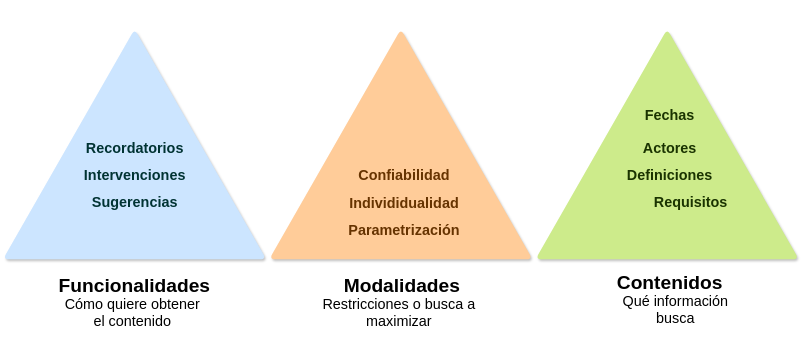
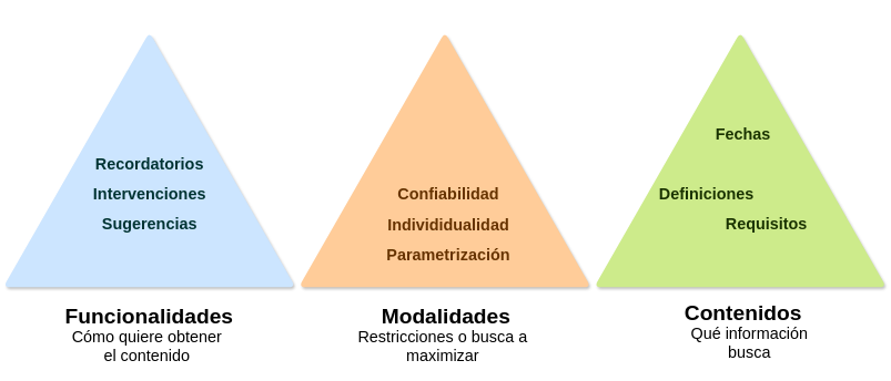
- <mxCell id="8" value="Fechas" style="text;html=1;align=center;verticalAlign=middle;whiteSpace=wrap;rounded=0;shadow=1;glass=0;sketch=0;fontSize=24;fontStyle=1;fontColor=#1A3300;strokeColor=none;" vertex="1" parent="1"><mxGeometry x="1016" y="175.5" width="177" height="30" as="geometry" /></mxCell>
+ <mxCell id="8" value="Fechas" style="text;html=1;align=center;verticalAlign=middle;whiteSpace=wrap;rounded=0;shadow=1;glass=0;sketch=0;fontSize=24;fontStyle=1;fontColor=#1A3300;strokeColor=none;" vertex="1" parent="1"><mxGeometry x="1016" y="185.5" width="177" height="30" as="geometry" /></mxCell>
- <mxCell id="9" value="Actores" style="text;html=1;align=center;verticalAlign=middle;whiteSpace=wrap;rounded=0;shadow=1;glass=0;sketch=0;fontSize=24;fontStyle=1;fontColor=#1A3300;strokeColor=none;" vertex="1" parent="1"><mxGeometry x="1016" y="231.5" width="177" height="30" as="geometry" /></mxCell>
- <mxCell id="10" value="Definiciones" style="text;html=1;align=center;verticalAlign=middle;whiteSpace=wrap;rounded=0;shadow=1;glass=0;sketch=0;fontSize=24;fontStyle=1;fontColor=#1A3300;strokeColor=none;" vertex="1" parent="1"><mxGeometry x="1016" y="277" width="177" height="30" as="geometry" /></mxCell>
+ <mxCell id="10" value="Definiciones" style="text;html=1;align=center;verticalAlign=middle;whiteSpace=wrap;rounded=0;shadow=1;glass=0;sketch=0;fontSize=24;fontStyle=1;fontColor=#1A3300;strokeColor=none;" vertex="1" parent="1"><mxGeometry x="961" y="277" width="177" height="30" as="geometry" /></mxCell>
